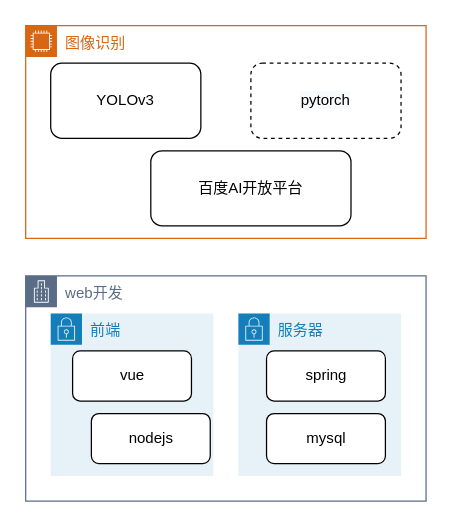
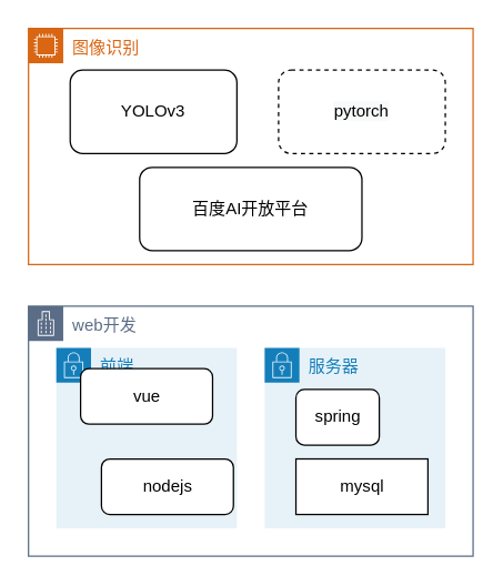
- <mxCell id="10" value="YOLOv3" style="rounded=1;whiteSpace=wrap;html=1;" vertex="1" parent="9"><mxGeometry x="20" y="30" width="120" height="60" as="geometry" /></mxCell>
+ <mxCell id="10" value="YOLOv3" style="rounded=1;whiteSpace=wrap;html=1;" vertex="1" parent="9"><mxGeometry x="30" y="30" width="120" height="60" as="geometry" /></mxCell>
- <mxCell id="12" value="百度AI开放平台" style="rounded=1;whiteSpace=wrap;html=1;align=center;" vertex="1" parent="9"><mxGeometry x="100" y="100" width="160" height="60" as="geometry" /></mxCell>
+ <mxCell id="12" value="百度AI开放平台" style="rounded=1;whiteSpace=wrap;html=1;align=center;" vertex="1" parent="9"><mxGeometry x="80" y="100" width="160" height="60" as="geometry" /></mxCell>
- <mxCell id="4" value="vue" style="rounded=1;whiteSpace=wrap;html=1;" vertex="1" parent="3"><mxGeometry x="17.5" y="30" width="95" height="40" as="geometry" /></mxCell>
+ <mxCell id="4" value="vue" style="rounded=1;whiteSpace=wrap;html=1;" vertex="1" parent="3"><mxGeometry x="17.5" y="15" width="95" height="40" as="geometry" /></mxCell>
- <mxCell id="7" value="spring" style="rounded=1;whiteSpace=wrap;html=1;" vertex="1" parent="6"><mxGeometry x="22.5" y="30" width="95" height="40" as="geometry" /></mxCell>
+ <mxCell id="7" value="spring" style="rounded=1;whiteSpace=wrap;html=1;" vertex="1" parent="6"><mxGeometry x="22.5" y="30" width="60" height="40" as="geometry" /></mxCell>
- <mxCell id="8" value="mysql" style="rounded=1;whiteSpace=wrap;html=1;" vertex="1" parent="6"><mxGeometry x="22.5" y="80" width="95" height="40" as="geometry" /></mxCell>
+ <mxCell id="8" value="mysql" style="whiteSpace=wrap;html=1;rounded=0;" vertex="1" parent="6"><mxGeometry x="22.5" y="80" width="95" height="40" as="geometry" /></mxCell>
